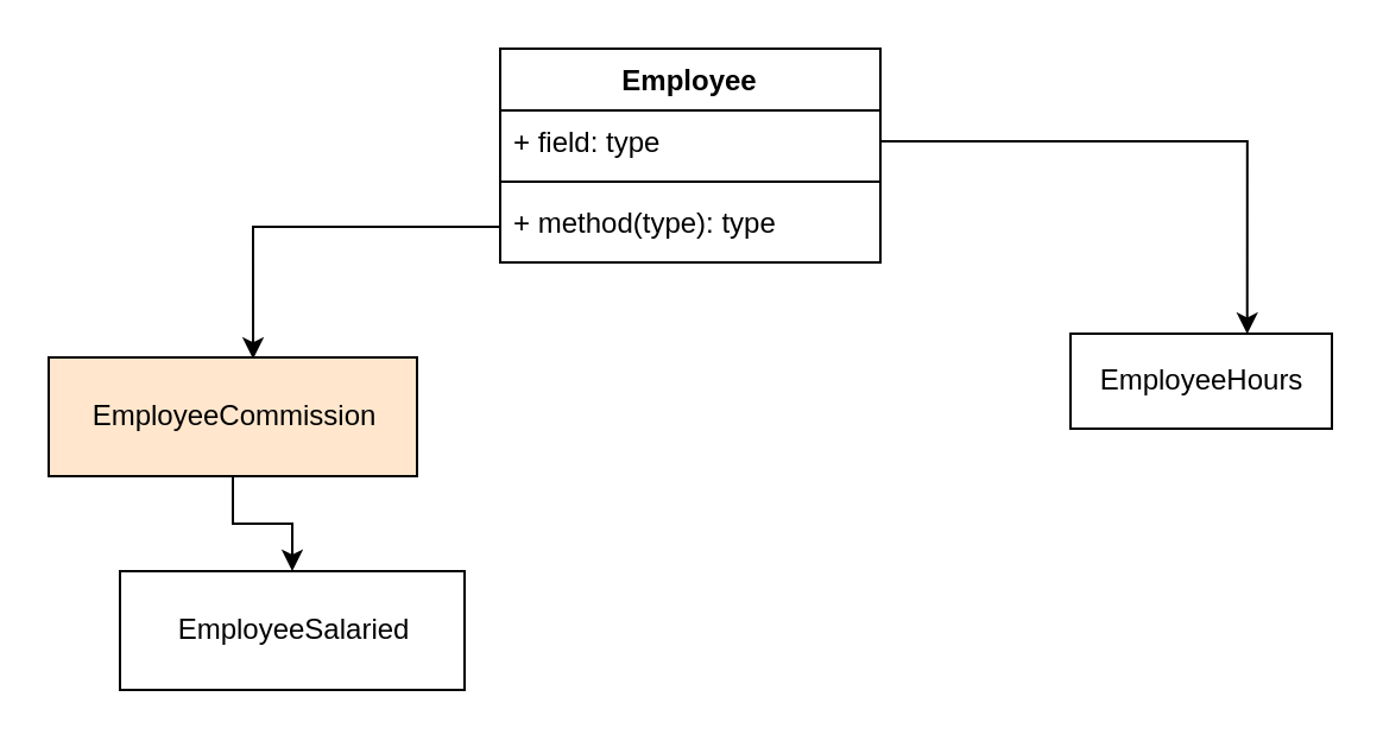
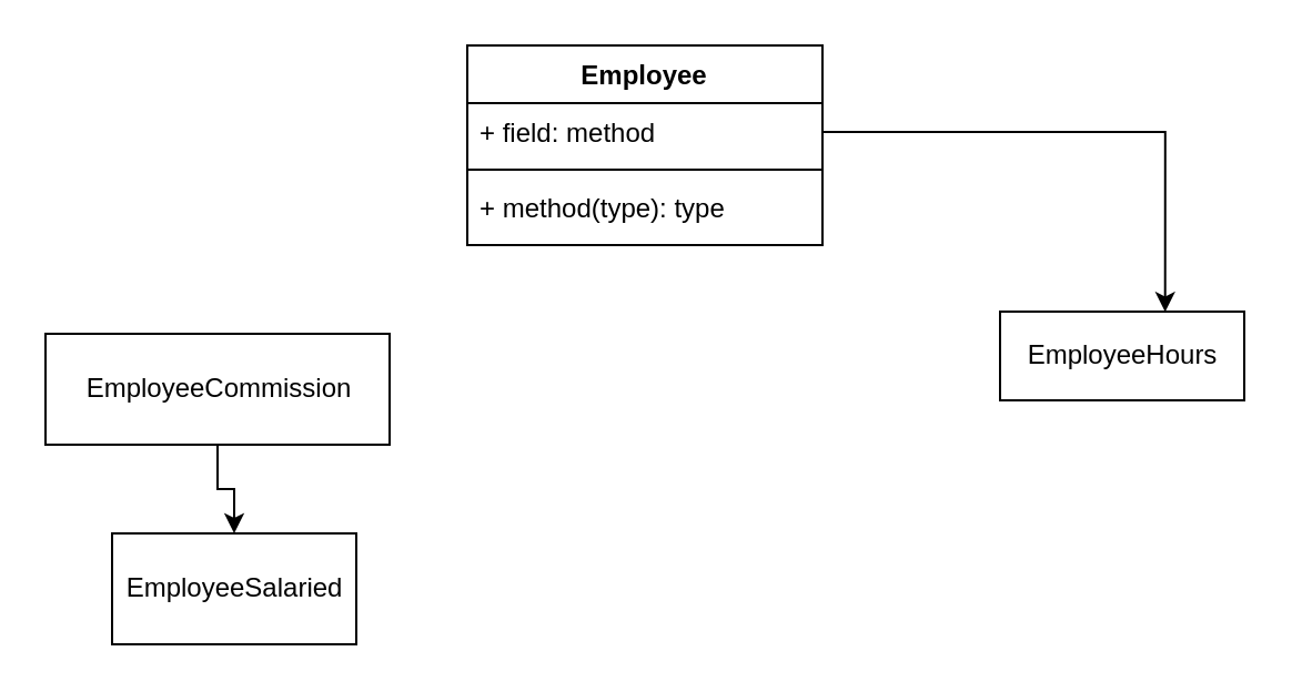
- <mxCell id="3" value="+ field: type" style="text;strokeColor=none;fillColor=none;align=left;verticalAlign=top;spacingLeft=4;spacingRight=4;overflow=hidden;rotatable=0;points=[[0,0.5],[1,0.5]];portConstraint=eastwest;" vertex="1" parent="2"><mxGeometry y="26" width="160" height="26" as="geometry" /></mxCell>
+ <mxCell id="3" value="+ field: method" style="text;strokeColor=none;fillColor=none;align=left;verticalAlign=top;spacingLeft=4;spacingRight=4;overflow=hidden;rotatable=0;points=[[0,0.5],[1,0.5]];portConstraint=eastwest;" vertex="1" parent="2"><mxGeometry y="26" width="160" height="26" as="geometry" /></mxCell>
- <mxCell id="10" style="edgeStyle=orthogonalEdgeStyle;rounded=0;orthogonalLoop=1;jettySize=auto;html=1;entryX=0.555;entryY=0.012;entryDx=0;entryDy=0;entryPerimeter=0;" edge="1" parent="1" source="5" target="8"><mxGeometry relative="1" as="geometry" /></mxCell>
- <mxCell id="8" value="EmployeeCommission" style="html=1;fillColor=#ffe6cc;" vertex="1" parent="1"><mxGeometry x="20" y="150" width="155" height="50" as="geometry" /></mxCell>
+ <mxCell id="8" value="EmployeeCommission" style="html=1;" vertex="1" parent="1"><mxGeometry x="20" y="150" width="155" height="50" as="geometry" /></mxCell>
- <mxCell id="9" value="EmployeeSalaried" style="html=1;" vertex="1" parent="1"><mxGeometry x="50" y="240" width="145" height="50" as="geometry" /></mxCell>
+ <mxCell id="9" value="EmployeeSalaried" style="html=1;" vertex="1" parent="1"><mxGeometry x="50" y="240" width="110" height="50" as="geometry" /></mxCell>
